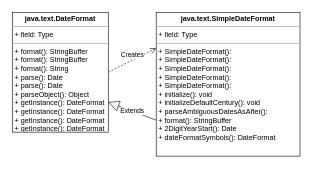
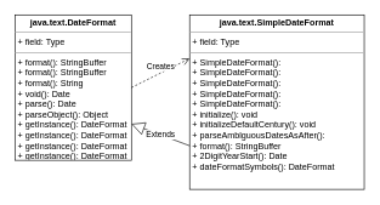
- <mxCell id="2" value="&lt;p style=&quot;margin: 0px ; margin-top: 4px ; text-align: center&quot;&gt;&lt;b&gt;java.text.DateFormat&lt;/b&gt;&lt;/p&gt;&lt;hr size=&quot;1&quot;&gt;&lt;p style=&quot;margin: 0px 0px 0px 4px&quot;&gt;+ field: Type&lt;br&gt;&lt;/p&gt;&lt;hr size=&quot;1&quot;&gt;&lt;p style=&quot;margin: 0px 0px 0px 4px&quot;&gt;+ format(): StringBuffer&lt;/p&gt;&lt;p style=&quot;margin: 0px 0px 0px 4px&quot;&gt;+ format(): StringBuffer&lt;/p&gt;&lt;p style=&quot;margin: 0px 0px 0px 4px&quot;&gt;+ format(): String&lt;/p&gt;&lt;p style=&quot;margin: 0px 0px 0px 4px&quot;&gt;+ parse(): Date&lt;/p&gt;&lt;p style=&quot;margin: 0px 0px 0px 4px&quot;&gt;+ parse(): Date&lt;/p&gt;&lt;p style=&quot;margin: 0px 0px 0px 4px&quot;&gt;+ parseObject(): Object&lt;/p&gt;&lt;p style=&quot;margin: 0px 0px 0px 4px&quot;&gt;+ getInstance(): DateFormat&lt;/p&gt;&lt;p style=&quot;margin: 0px 0px 0px 4px&quot;&gt;+ getInstance(): DateFormat&lt;/p&gt;&lt;p style=&quot;margin: 0px 0px 0px 4px&quot;&gt;+ getInstance(): DateFormat&lt;/p&gt;&lt;p style=&quot;margin: 0px 0px 0px 4px&quot;&gt;+ getInstance(): DateFormat&lt;/p&gt;&lt;p style=&quot;margin: 0px 0px 0px 4px&quot;&gt;&lt;br&gt;&lt;/p&gt;" style="verticalAlign=top;align=left;overflow=fill;fontSize=12;fontFamily=Helvetica;html=1;" vertex="1" parent="1"><mxGeometry x="20" y="20" width="160" height="200" as="geometry" /></mxCell>
+ <mxCell id="2" value="&lt;p style=&quot;margin: 0px ; margin-top: 4px ; text-align: center&quot;&gt;&lt;b&gt;java.text.DateFormat&lt;/b&gt;&lt;/p&gt;&lt;hr size=&quot;1&quot;&gt;&lt;p style=&quot;margin: 0px 0px 0px 4px&quot;&gt;+ field: Type&lt;br&gt;&lt;/p&gt;&lt;hr size=&quot;1&quot;&gt;&lt;p style=&quot;margin: 0px 0px 0px 4px&quot;&gt;+ format(): StringBuffer&lt;/p&gt;&lt;p style=&quot;margin: 0px 0px 0px 4px&quot;&gt;+ format(): StringBuffer&lt;/p&gt;&lt;p style=&quot;margin: 0px 0px 0px 4px&quot;&gt;+ format(): String&lt;/p&gt;&lt;p style=&quot;margin: 0px 0px 0px 4px&quot;&gt;+ void(): Date&lt;/p&gt;&lt;p style=&quot;margin: 0px 0px 0px 4px&quot;&gt;+ parse(): Date&lt;/p&gt;&lt;p style=&quot;margin: 0px 0px 0px 4px&quot;&gt;+ parseObject(): Object&lt;/p&gt;&lt;p style=&quot;margin: 0px 0px 0px 4px&quot;&gt;+ getInstance(): DateFormat&lt;/p&gt;&lt;p style=&quot;margin: 0px 0px 0px 4px&quot;&gt;+ getInstance(): DateFormat&lt;/p&gt;&lt;p style=&quot;margin: 0px 0px 0px 4px&quot;&gt;+ getInstance(): DateFormat&lt;/p&gt;&lt;p style=&quot;margin: 0px 0px 0px 4px&quot;&gt;+ getInstance(): DateFormat&lt;/p&gt;&lt;p style=&quot;margin: 0px 0px 0px 4px&quot;&gt;&lt;br&gt;&lt;/p&gt;" style="verticalAlign=top;align=left;overflow=fill;fontSize=12;fontFamily=Helvetica;html=1;" vertex="1" parent="1"><mxGeometry x="20" y="20" width="160" height="200" as="geometry" /></mxCell>
